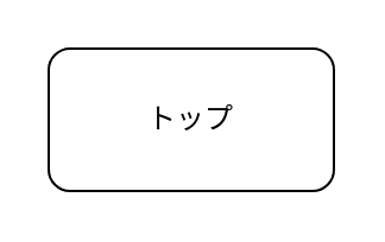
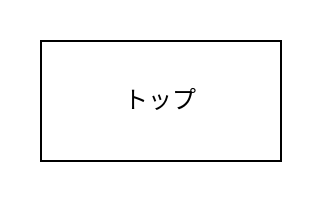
- <mxCell id="2" value="トップ" style="whiteSpace=wrap;html=1;rounded=1;" vertex="1" parent="1"><mxGeometry x="20" y="20" width="120" height="60" as="geometry" /></mxCell>
+ <mxCell id="2" value="トップ" style="rounded=0;whiteSpace=wrap;html=1;" vertex="1" parent="1"><mxGeometry x="20" y="20" width="120" height="60" as="geometry" /></mxCell>
